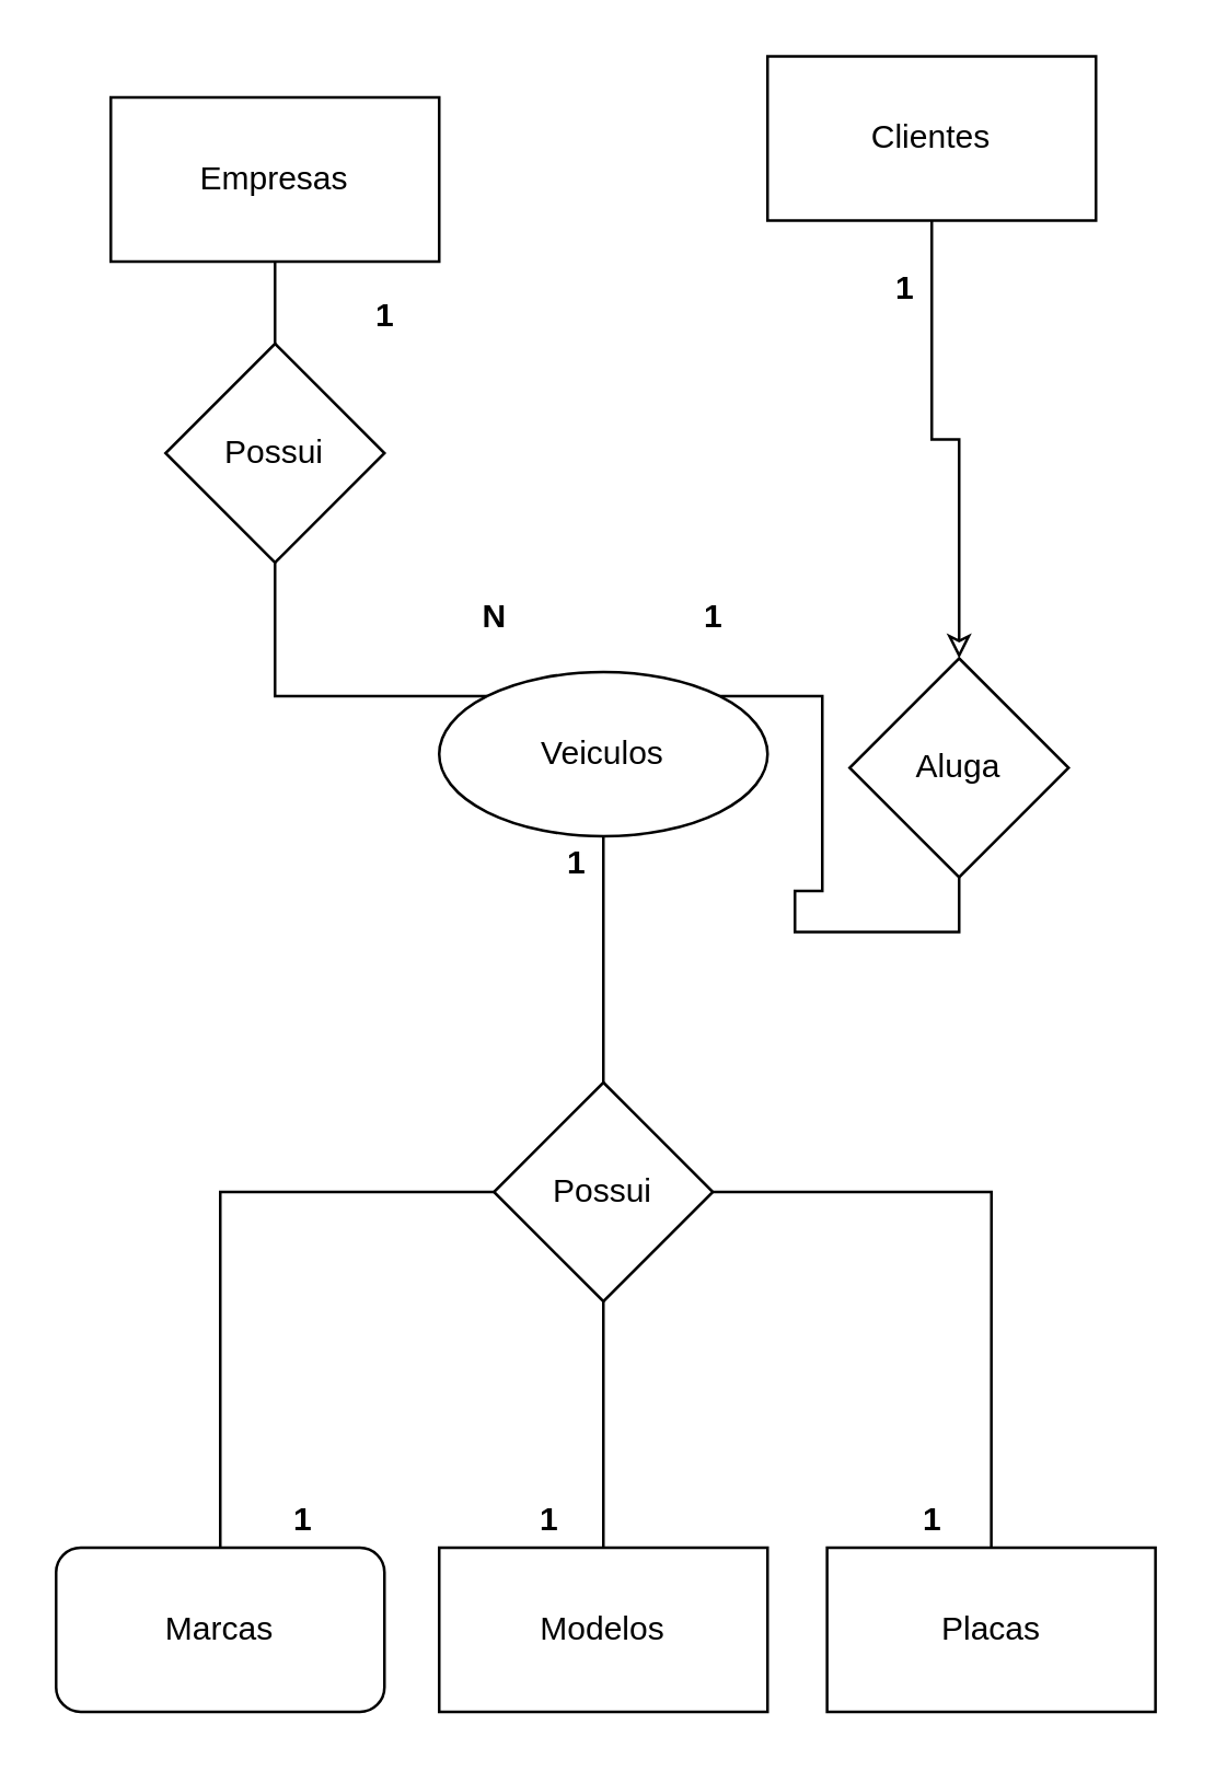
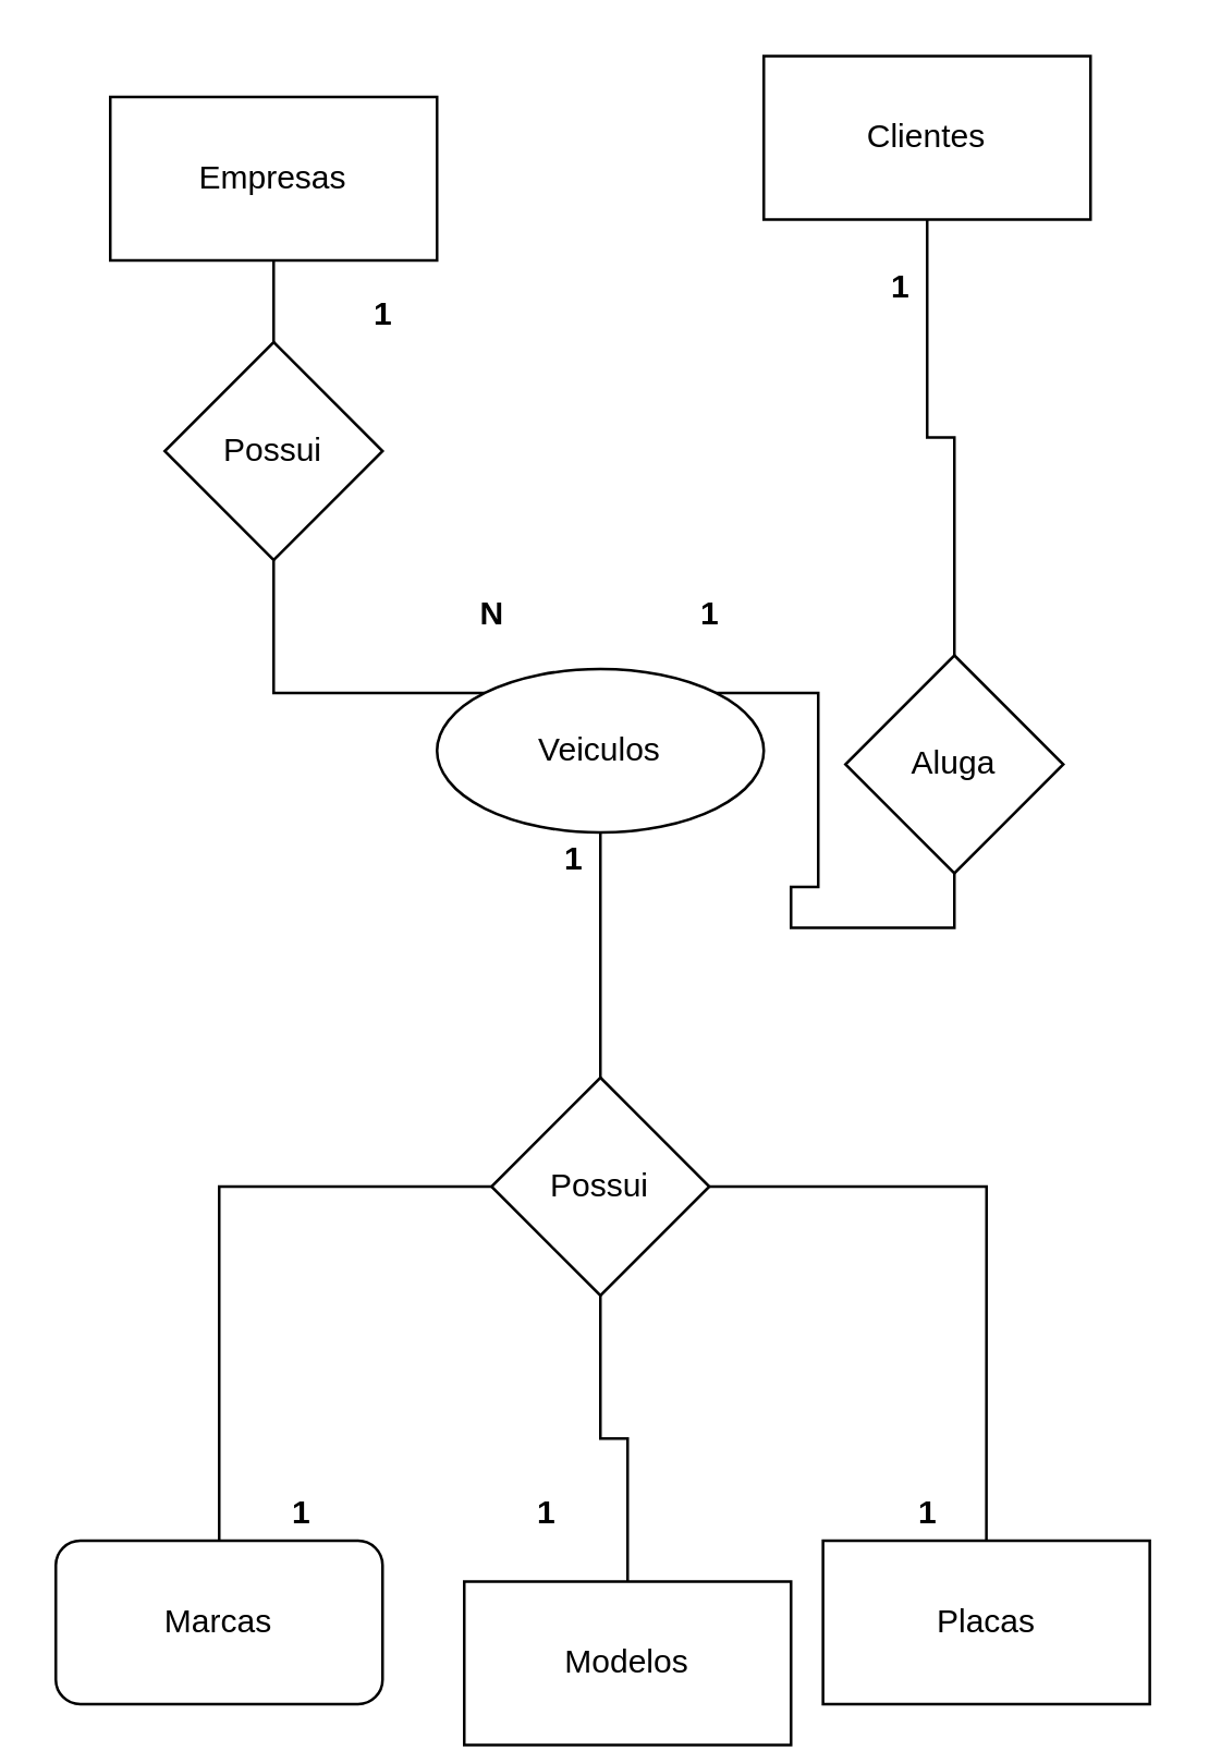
- <mxCell id="8" value="" style="edgeStyle=orthogonalEdgeStyle;rounded=0;orthogonalLoop=1;jettySize=auto;html=1;endArrow=classic;endFill=0;" parent="1" source="9" target="11" edge="1"><mxGeometry relative="1" as="geometry" /></mxCell>
+ <mxCell id="8" value="" style="edgeStyle=orthogonalEdgeStyle;rounded=0;orthogonalLoop=1;jettySize=auto;html=1;endArrow=none;endFill=0;" parent="1" source="9" target="11" edge="1"><mxGeometry relative="1" as="geometry" /></mxCell>
- <mxCell id="16" value="Modelos" style="whiteSpace=wrap;html=1;" parent="1" vertex="1"><mxGeometry x="160" y="565" width="120" height="60" as="geometry" /></mxCell>
+ <mxCell id="16" value="Modelos" style="whiteSpace=wrap;html=1;" parent="1" vertex="1"><mxGeometry x="170" y="580" width="120" height="60" as="geometry" /></mxCell>
